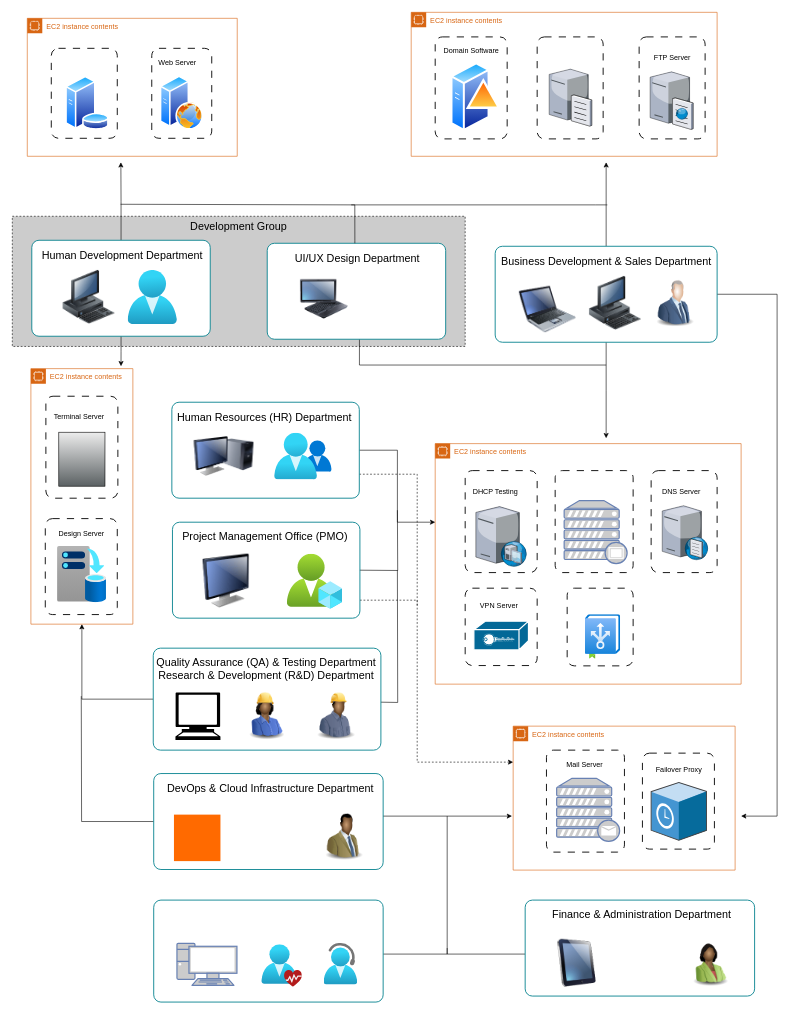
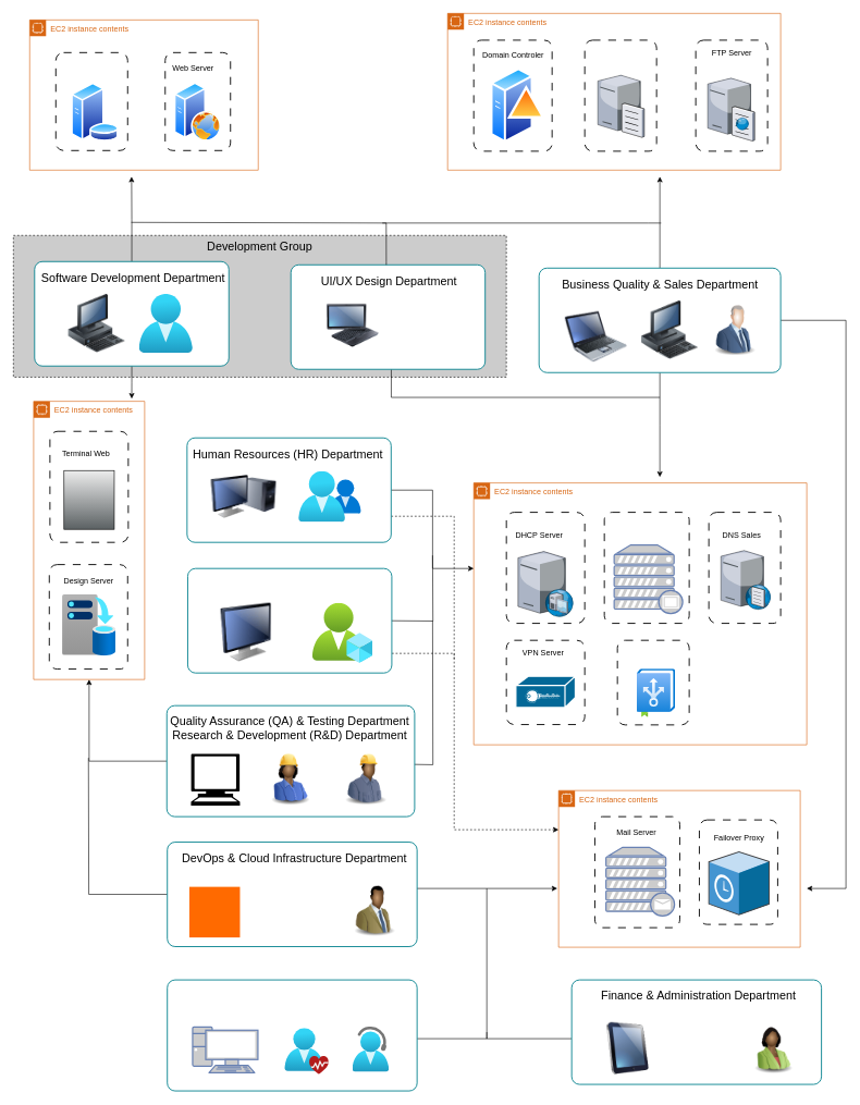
- <mxCell id="27" value="Domain Software" style="text;html=1;align=center;verticalAlign=middle;resizable=0;points=[];autosize=1;strokeColor=none;fillColor=none;" vertex="1" parent="1"><mxGeometry x="725" y="69" width="120" height="30" as="geometry" /></mxCell>
+ <mxCell id="27" value="Domain Controler" style="text;html=1;align=center;verticalAlign=middle;resizable=0;points=[];autosize=1;strokeColor=none;fillColor=none;" vertex="1" parent="1"><mxGeometry x="725" y="69" width="120" height="30" as="geometry" /></mxCell>
- <mxCell id="31" value="FTP Server" style="text;html=1;align=center;verticalAlign=middle;resizable=0;points=[];autosize=1;strokeColor=none;fillColor=none;" vertex="1" parent="1"><mxGeometry x="1080" y="80.5" width="80" height="30" as="geometry" /></mxCell>
+ <mxCell id="31" value="FTP Server" style="text;html=1;align=center;verticalAlign=middle;resizable=0;points=[];autosize=1;strokeColor=none;fillColor=none;" vertex="1" parent="1"><mxGeometry x="1080" y="65.5" width="80" height="30" as="geometry" /></mxCell>
- <mxCell id="11" value="&lt;font style=&quot;font-size: 18px;&quot;&gt;Human Development Department&lt;/font&gt;" style="text;html=1;align=center;verticalAlign=middle;resizable=0;points=[];autosize=1;strokeColor=none;fillColor=none;" vertex="1" parent="1"><mxGeometry x="52.5" y="405" width="300" height="40" as="geometry" /></mxCell>
+ <mxCell id="11" value="&lt;font style=&quot;font-size: 18px;&quot;&gt;Software Development Department&lt;/font&gt;" style="text;html=1;align=center;verticalAlign=middle;resizable=0;points=[];autosize=1;strokeColor=none;fillColor=none;" vertex="1" parent="1"><mxGeometry x="52.5" y="405" width="300" height="40" as="geometry" /></mxCell>
- <mxCell id="23" value="&lt;font style=&quot;font-size: 18px;&quot;&gt;Business Development &amp;amp; Sales Department&lt;/font&gt;" style="text;html=1;align=center;verticalAlign=middle;resizable=0;points=[];autosize=1;strokeColor=none;fillColor=none;" vertex="1" parent="1"><mxGeometry x="825" y="415" width="370" height="40" as="geometry" /></mxCell>
+ <mxCell id="23" value="&lt;font style=&quot;font-size: 18px;&quot;&gt;Business Quality &amp;amp; Sales Department&lt;/font&gt;" style="text;html=1;align=center;verticalAlign=middle;resizable=0;points=[];autosize=1;strokeColor=none;fillColor=none;" vertex="1" parent="1"><mxGeometry x="825" y="415" width="370" height="40" as="geometry" /></mxCell>
- <mxCell id="75" value="Terminal Server" style="text;html=1;align=center;verticalAlign=middle;resizable=0;points=[];autosize=1;strokeColor=none;fillColor=none;" vertex="1" parent="1"><mxGeometry x="76" y="679" width="110" height="30" as="geometry" /></mxCell>
+ <mxCell id="75" value="Terminal Web" style="text;html=1;align=center;verticalAlign=middle;resizable=0;points=[];autosize=1;strokeColor=none;fillColor=none;" vertex="1" parent="1"><mxGeometry x="76" y="679" width="110" height="30" as="geometry" /></mxCell>
- <mxCell id="46" value="DHCP Testing" style="text;html=1;align=center;verticalAlign=middle;resizable=0;points=[];autosize=1;" vertex="1" parent="1"><mxGeometry x="775" y="804" width="100" height="30" as="geometry" /></mxCell>
+ <mxCell id="46" value="DHCP Server" style="text;html=1;align=center;verticalAlign=middle;resizable=0;points=[];autosize=1;" vertex="1" parent="1"><mxGeometry x="775" y="804" width="100" height="30" as="geometry" /></mxCell>
- <mxCell id="44" value="DNS Server" style="text;html=1;align=center;verticalAlign=middle;resizable=0;points=[];autosize=1;strokeColor=none;fillColor=none;" vertex="1" parent="1"><mxGeometry x="1090" y="804" width="90" height="30" as="geometry" /></mxCell>
+ <mxCell id="44" value="DNS Sales" style="text;html=1;align=center;verticalAlign=middle;resizable=0;points=[];autosize=1;strokeColor=none;fillColor=none;" vertex="1" parent="1"><mxGeometry x="1090" y="804" width="90" height="30" as="geometry" /></mxCell>
- <mxCell id="64" value="&lt;font style=&quot;font-size: 18px;&quot;&gt;Project Management Office (PMO)&lt;/font&gt;" style="text;html=1;align=center;verticalAlign=middle;resizable=0;points=[];autosize=1;strokeColor=none;fillColor=none;" vertex="1" parent="1"><mxGeometry x="291" y="875" width="300" height="40" as="geometry" /></mxCell>
- <mxCell id="51" value="VPN Server" style="text;html=1;align=center;verticalAlign=middle;resizable=0;points=[];autosize=1;strokeColor=none;fillColor=none;" vertex="1" parent="49"><mxGeometry x="61" y="255" width="90" height="30" as="geometry" /></mxCell>
+ <mxCell id="51" value="VPN Server" style="text;html=1;align=center;verticalAlign=middle;resizable=0;points=[];autosize=1;strokeColor=none;fillColor=none;" vertex="1" parent="49"><mxGeometry x="61" y="245" width="90" height="30" as="geometry" /></mxCell>
